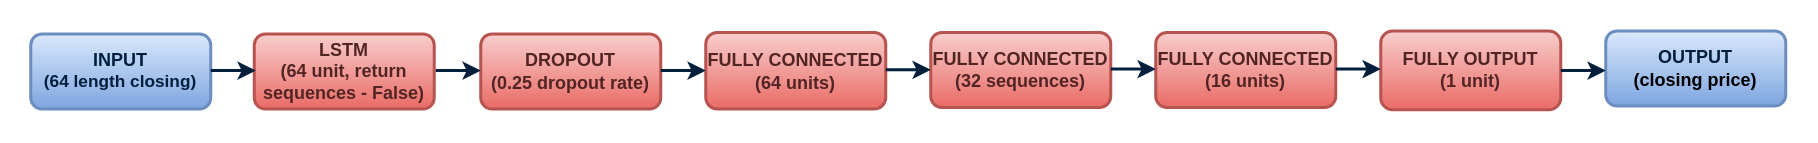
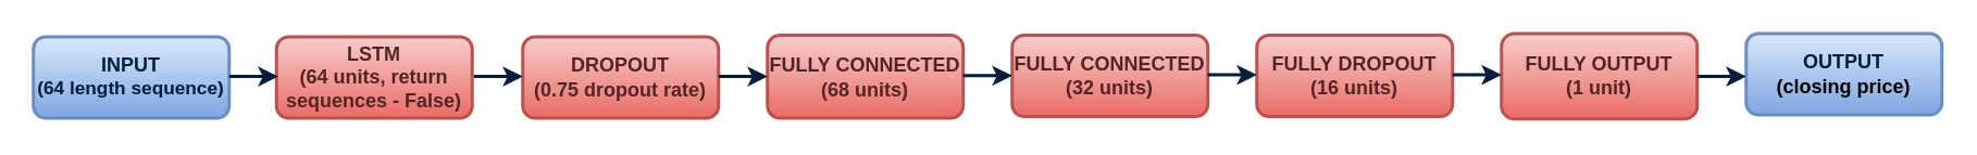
- <mxCell id="6" value="&lt;font color=&quot;#522524&quot;&gt;&lt;b&gt;FULLY CONNECTED&lt;br&gt;(32 sequences)&lt;/b&gt;&lt;/font&gt;" style="rounded=1;whiteSpace=wrap;html=1;fillColor=#f8cecc;strokeColor=#b85450;gradientColor=#ea6b66;strokeWidth=2;" parent="1" vertex="1"><mxGeometry x="620" y="21" width="120" height="50" as="geometry" /></mxCell>
+ <mxCell id="6" value="&lt;font color=&quot;#522524&quot;&gt;&lt;b&gt;FULLY CONNECTED&lt;br&gt;(32 units)&lt;/b&gt;&lt;/font&gt;" style="rounded=1;whiteSpace=wrap;html=1;fillColor=#f8cecc;strokeColor=#b85450;gradientColor=#ea6b66;strokeWidth=2;" parent="1" vertex="1"><mxGeometry x="620" y="21" width="120" height="50" as="geometry" /></mxCell>
- <mxCell id="7" value="&lt;font color=&quot;#522524&quot;&gt;&lt;b&gt;FULLY CONNECTED&lt;br&gt;(16 units)&lt;/b&gt;&lt;/font&gt;" style="rounded=1;whiteSpace=wrap;html=1;fillColor=#f8cecc;strokeColor=#b85450;gradientColor=#ea6b66;strokeWidth=2;" parent="1" vertex="1"><mxGeometry x="770" y="21" width="120" height="50" as="geometry" /></mxCell>
+ <mxCell id="7" value="&lt;font color=&quot;#522524&quot;&gt;&lt;b&gt;FULLY DROPOUT&lt;br&gt;(16 units)&lt;/b&gt;&lt;/font&gt;" style="rounded=1;whiteSpace=wrap;html=1;fillColor=#f8cecc;strokeColor=#b85450;gradientColor=#ea6b66;strokeWidth=2;" parent="1" vertex="1"><mxGeometry x="770" y="21" width="120" height="50" as="geometry" /></mxCell>
- <mxCell id="2" value="&lt;b&gt;&lt;font color=&quot;#001f3d&quot;&gt;INPUT&lt;br&gt;&lt;font style=&quot;font-size: 11.5px&quot;&gt;(64 length closing)&lt;/font&gt;&lt;/font&gt;&lt;/b&gt;" style="rounded=1;whiteSpace=wrap;html=1;fillColor=#dae8fc;strokeColor=#6c8ebf;gradientColor=#7ea6e0;strokeWidth=2;" parent="1" vertex="1"><mxGeometry x="20" y="22" width="120" height="50" as="geometry" /></mxCell>
+ <mxCell id="2" value="&lt;b&gt;&lt;font color=&quot;#001f3d&quot;&gt;INPUT&lt;br&gt;&lt;font style=&quot;font-size: 11.5px&quot;&gt;(64 length sequence)&lt;/font&gt;&lt;/font&gt;&lt;/b&gt;" style="rounded=1;whiteSpace=wrap;html=1;fillColor=#dae8fc;strokeColor=#6c8ebf;gradientColor=#7ea6e0;strokeWidth=2;" parent="1" vertex="1"><mxGeometry x="20" y="22" width="120" height="50" as="geometry" /></mxCell>
- <mxCell id="3" value="&lt;b&gt;&lt;font color=&quot;#522524&quot;&gt;LSTM&lt;br&gt;(64 unit, return sequences - False)&lt;/font&gt;&lt;/b&gt;" style="rounded=1;whiteSpace=wrap;html=1;fillColor=#f8cecc;strokeColor=#b85450;gradientColor=#ea6b66;strokeWidth=2;" parent="1" vertex="1"><mxGeometry x="169" y="22" width="120" height="50" as="geometry" /></mxCell>
+ <mxCell id="3" value="&lt;b&gt;&lt;font color=&quot;#522524&quot;&gt;LSTM&lt;br&gt;(64 units, return sequences - False)&lt;/font&gt;&lt;/b&gt;" style="rounded=1;whiteSpace=wrap;html=1;fillColor=#f8cecc;strokeColor=#b85450;gradientColor=#ea6b66;strokeWidth=2;" parent="1" vertex="1"><mxGeometry x="169" y="22" width="120" height="50" as="geometry" /></mxCell>
- <mxCell id="4" value="&lt;font color=&quot;#522524&quot;&gt;&lt;b&gt;DROPOUT&lt;br&gt;(0.25 dropout rate)&lt;/b&gt;&lt;/font&gt;" style="rounded=1;whiteSpace=wrap;html=1;fillColor=#f8cecc;strokeColor=#b85450;gradientColor=#ea6b66;strokeWidth=2;" parent="1" vertex="1"><mxGeometry x="320" y="22" width="120" height="50" as="geometry" /></mxCell>
+ <mxCell id="4" value="&lt;font color=&quot;#522524&quot;&gt;&lt;b&gt;DROPOUT&lt;br&gt;(0.75 dropout rate)&lt;/b&gt;&lt;/font&gt;" style="rounded=1;whiteSpace=wrap;html=1;fillColor=#f8cecc;strokeColor=#b85450;gradientColor=#ea6b66;strokeWidth=2;" parent="1" vertex="1"><mxGeometry x="320" y="22" width="120" height="50" as="geometry" /></mxCell>
- <mxCell id="5" value="&lt;font color=&quot;#522524&quot;&gt;&lt;b&gt;FULLY CONNECTED&lt;br&gt;(64 units)&lt;/b&gt;&lt;/font&gt;" style="rounded=1;whiteSpace=wrap;html=1;fillColor=#f8cecc;strokeColor=#b85450;gradientColor=#ea6b66;strokeWidth=2;" parent="1" vertex="1"><mxGeometry x="470" y="21" width="120" height="51" as="geometry" /></mxCell>
+ <mxCell id="5" value="&lt;font color=&quot;#522524&quot;&gt;&lt;b&gt;FULLY CONNECTED&lt;br&gt;(68 units)&lt;/b&gt;&lt;/font&gt;" style="rounded=1;whiteSpace=wrap;html=1;fillColor=#f8cecc;strokeColor=#b85450;gradientColor=#ea6b66;strokeWidth=2;" parent="1" vertex="1"><mxGeometry x="470" y="21" width="120" height="51" as="geometry" /></mxCell>
